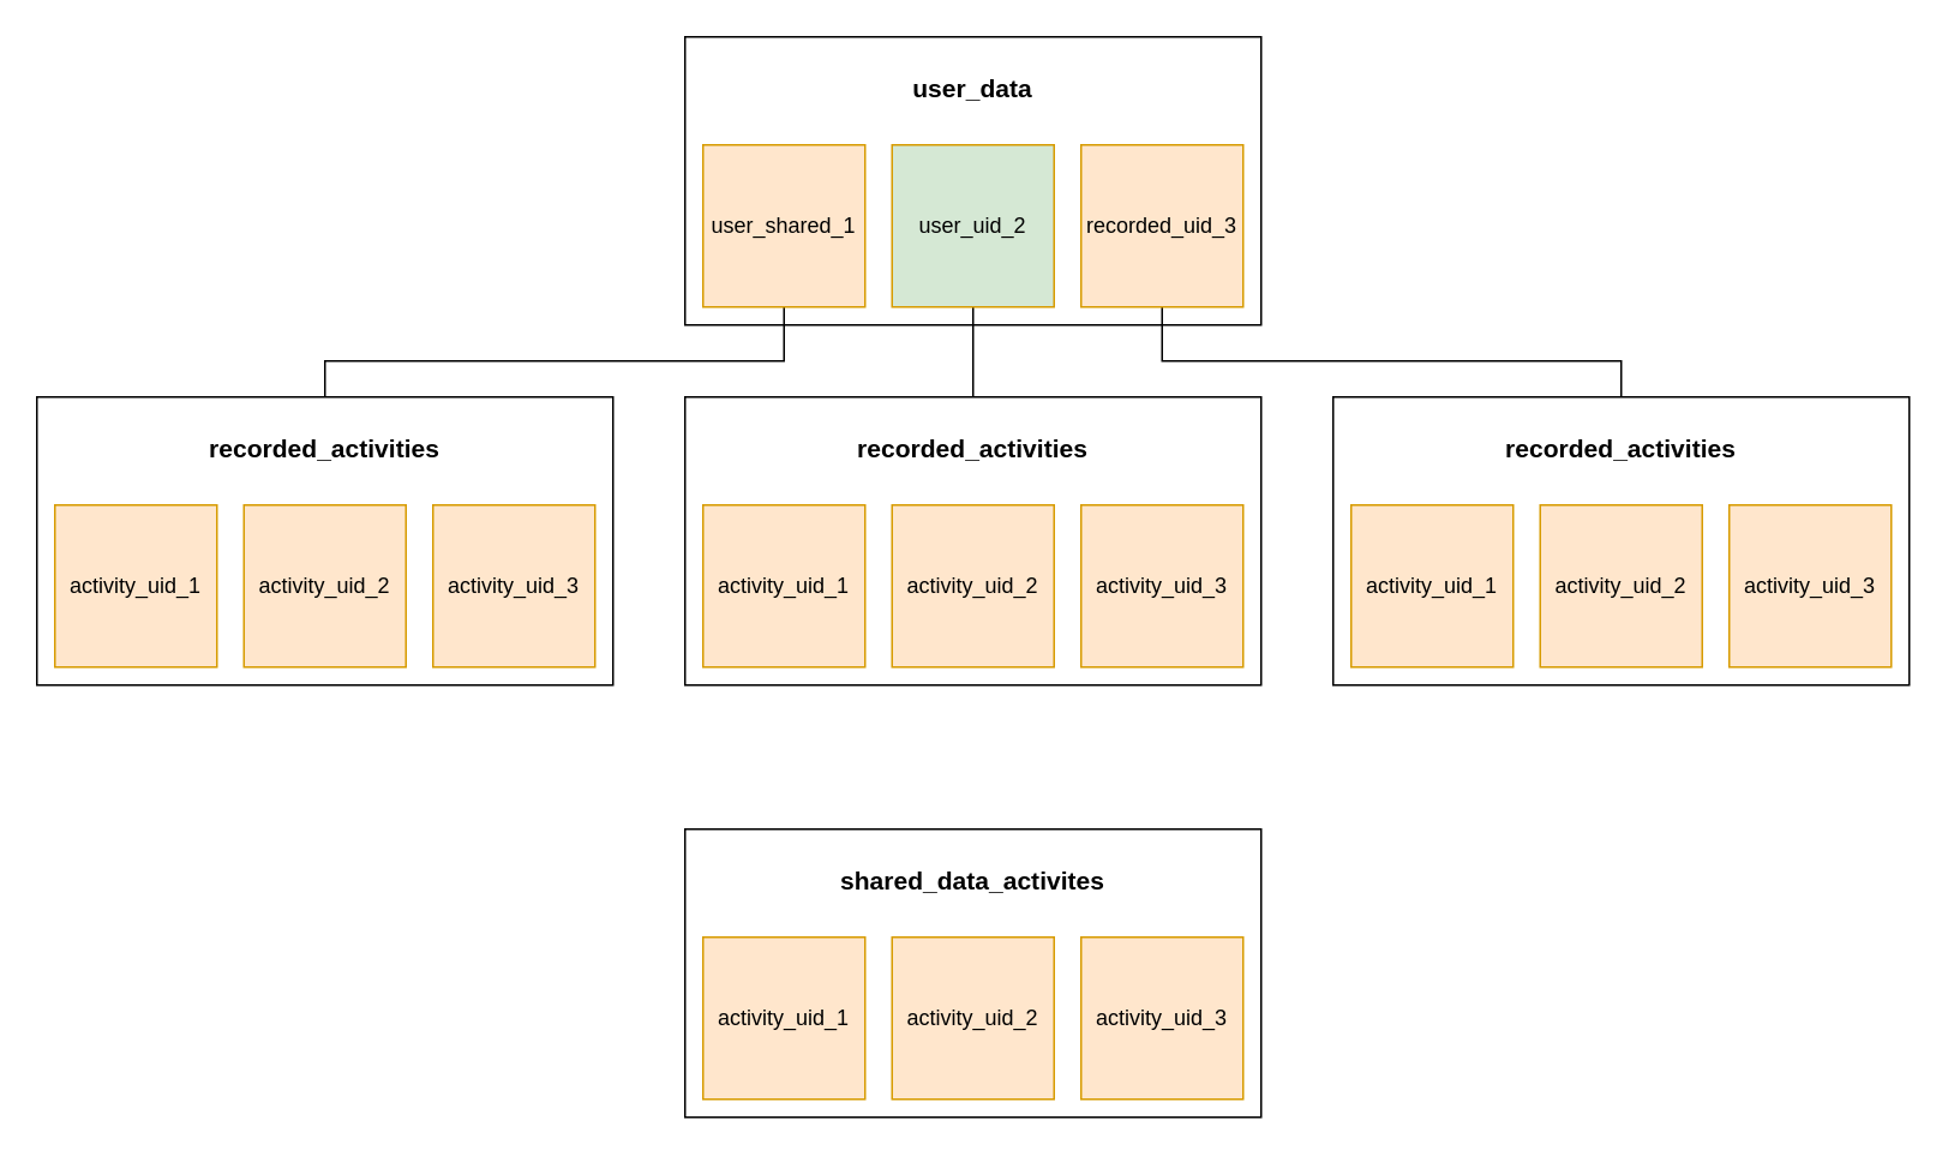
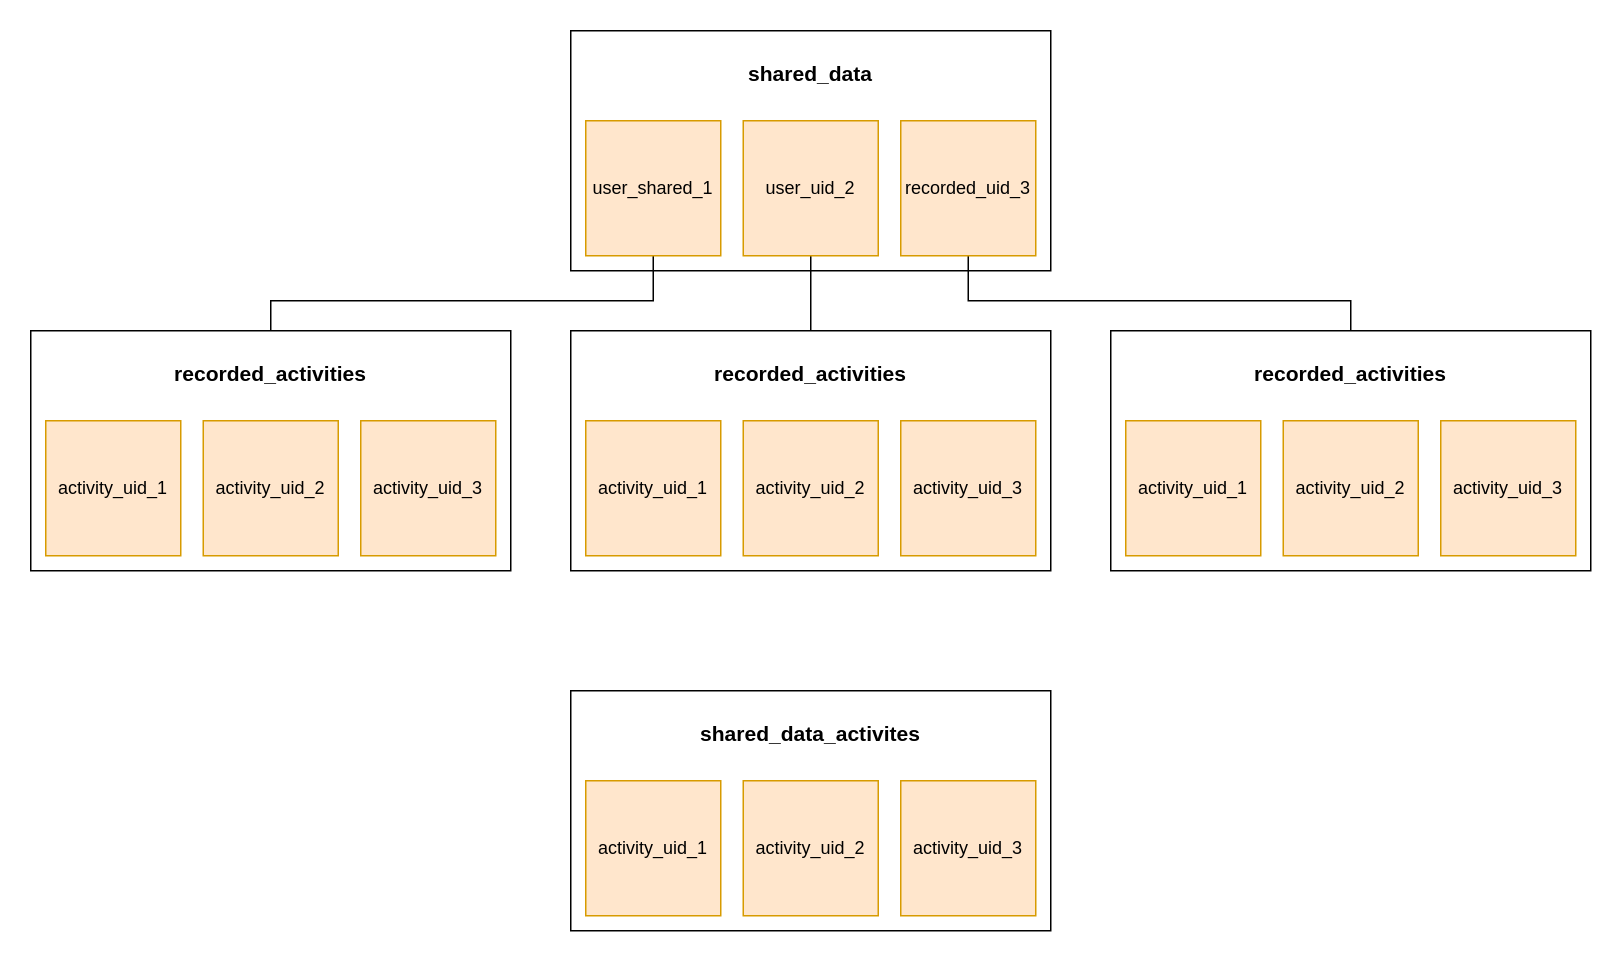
- <mxCell id="2" value="&lt;p style=&quot;line-height: 100%;&quot;&gt;&lt;/p&gt;&lt;h3&gt;user_data&lt;/h3&gt;&lt;p&gt;&lt;/p&gt;" style="rounded=0;whiteSpace=wrap;html=1;fontStyle=0;align=center;labelPosition=center;verticalLabelPosition=middle;verticalAlign=top;" vertex="1" parent="1"><mxGeometry x="380" y="20" width="320" height="160" as="geometry" /></mxCell>
+ <mxCell id="2" value="&lt;p style=&quot;line-height: 100%;&quot;&gt;&lt;/p&gt;&lt;h3&gt;shared_data&lt;/h3&gt;&lt;p&gt;&lt;/p&gt;" style="rounded=0;whiteSpace=wrap;html=1;fontStyle=0;align=center;labelPosition=center;verticalLabelPosition=middle;verticalAlign=top;" vertex="1" parent="1"><mxGeometry x="380" y="20" width="320" height="160" as="geometry" /></mxCell>
- <mxCell id="6" value="user_uid_2" style="whiteSpace=wrap;html=1;aspect=fixed;labelBackgroundColor=none;labelBorderColor=none;fillColor=#d5e8d4;strokeColor=#d79b00;" vertex="1" parent="1"><mxGeometry x="495" y="80" width="90" height="90" as="geometry" /></mxCell>
+ <mxCell id="6" value="user_uid_2" style="whiteSpace=wrap;html=1;aspect=fixed;labelBackgroundColor=none;labelBorderColor=none;fillColor=#ffe6cc;strokeColor=#d79b00;" vertex="1" parent="1"><mxGeometry x="495" y="80" width="90" height="90" as="geometry" /></mxCell>
